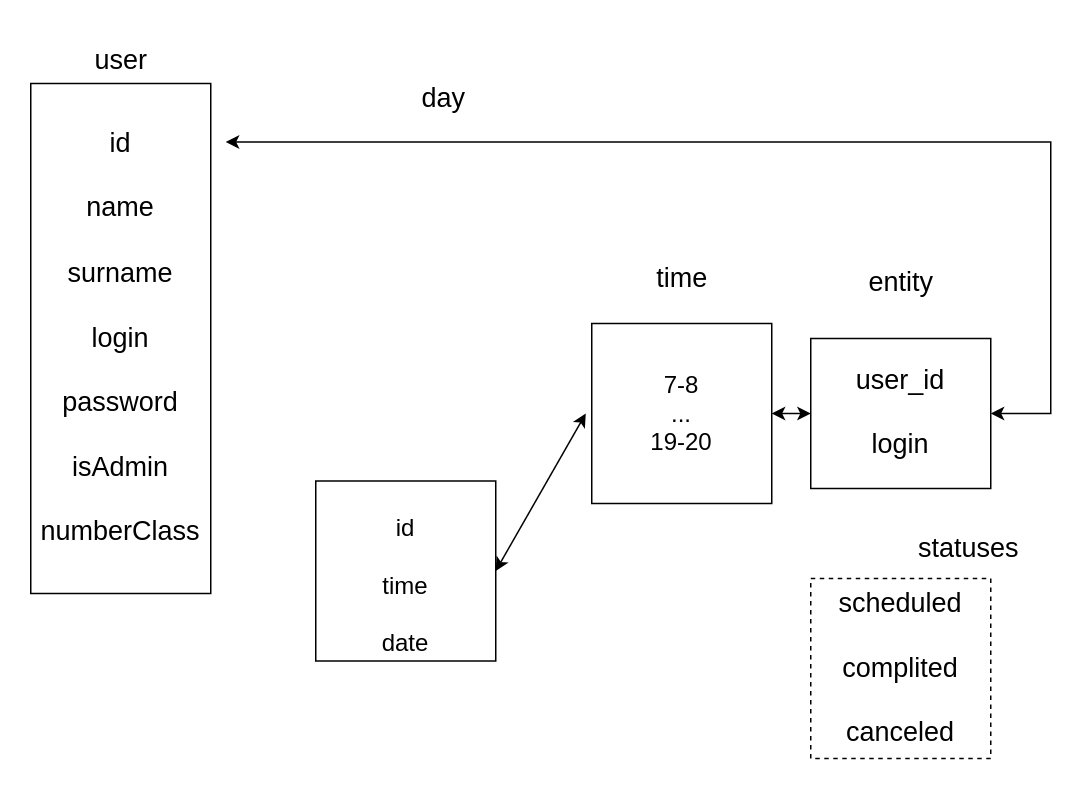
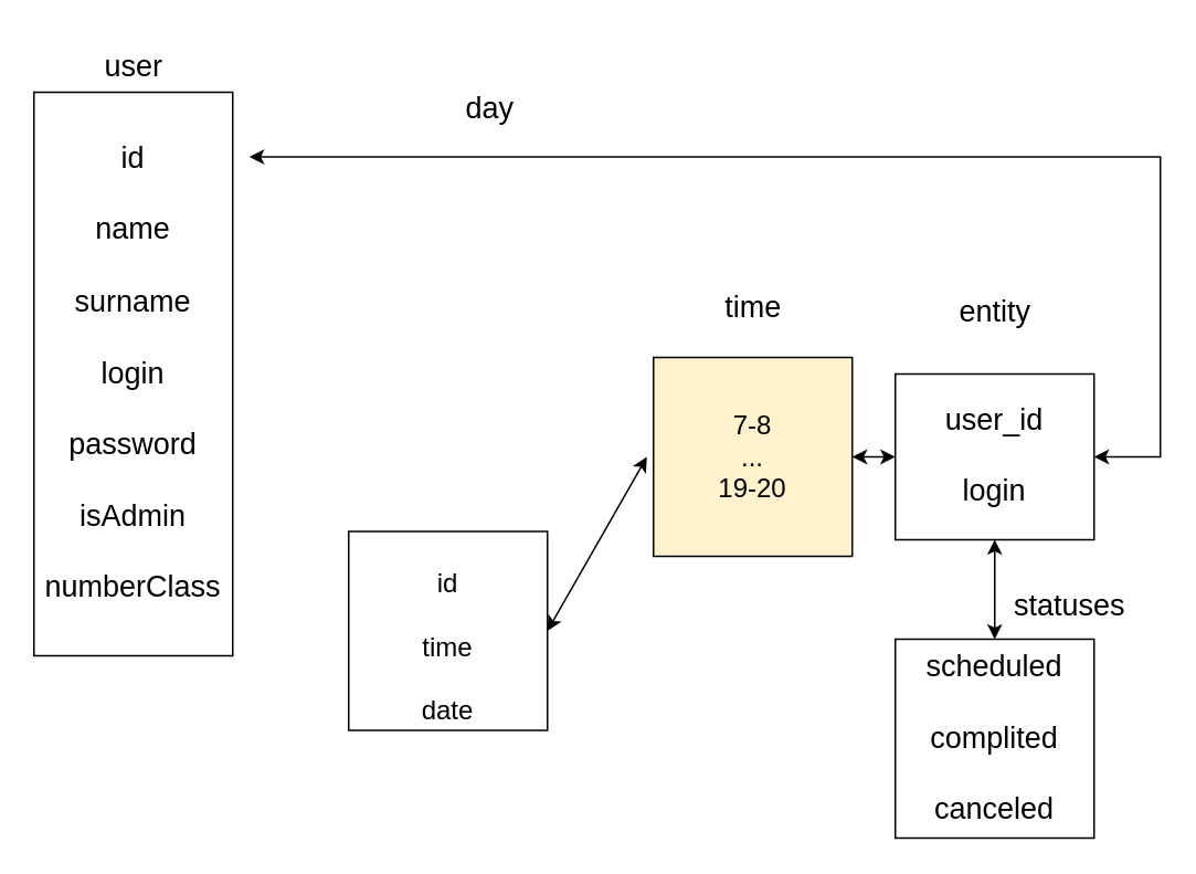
- <mxCell id="6" value="&lt;font size=&quot;3&quot;&gt;7-8&lt;br&gt;...&lt;br&gt;19-20&lt;br&gt;&lt;/font&gt;" style="rounded=0;whiteSpace=wrap;html=1;" vertex="1" parent="1"><mxGeometry x="394" y="215" width="120" height="120" as="geometry" /></mxCell>
+ <mxCell id="6" value="&lt;font size=&quot;3&quot;&gt;7-8&lt;br&gt;...&lt;br&gt;19-20&lt;br&gt;&lt;/font&gt;" style="rounded=0;whiteSpace=wrap;html=1;fillColor=#fff2cc;" vertex="1" parent="1"><mxGeometry x="394" y="215" width="120" height="120" as="geometry" /></mxCell>
+ <mxCell id="15" value="" style="endArrow=classic;startArrow=classic;html=1;rounded=0;entryX=0.5;entryY=1;entryDx=0;entryDy=0;exitX=0.5;exitY=0;exitDx=0;exitDy=0;" edge="1" parent="1" source="14" target="10"><mxGeometry width="50" height="50" relative="1" as="geometry"><mxPoint x="370" y="305" as="sourcePoint" /><mxPoint x="420" y="255" as="targetPoint" /></mxGeometry></mxCell>
- <mxCell id="14" value="&lt;font style=&quot;font-size: 18px;&quot;&gt;scheduled&lt;br&gt;&lt;br&gt;complited&lt;br&gt;&lt;br&gt;canceled&lt;/font&gt;" style="rounded=0;whiteSpace=wrap;html=1;dashed=1;" vertex="1" parent="1"><mxGeometry x="540" y="385" width="120" height="120" as="geometry" /></mxCell>
+ <mxCell id="14" value="&lt;font style=&quot;font-size: 18px;&quot;&gt;scheduled&lt;br&gt;&lt;br&gt;complited&lt;br&gt;&lt;br&gt;canceled&lt;/font&gt;" style="rounded=0;whiteSpace=wrap;html=1;" vertex="1" parent="1"><mxGeometry x="540" y="385" width="120" height="120" as="geometry" /></mxCell>
